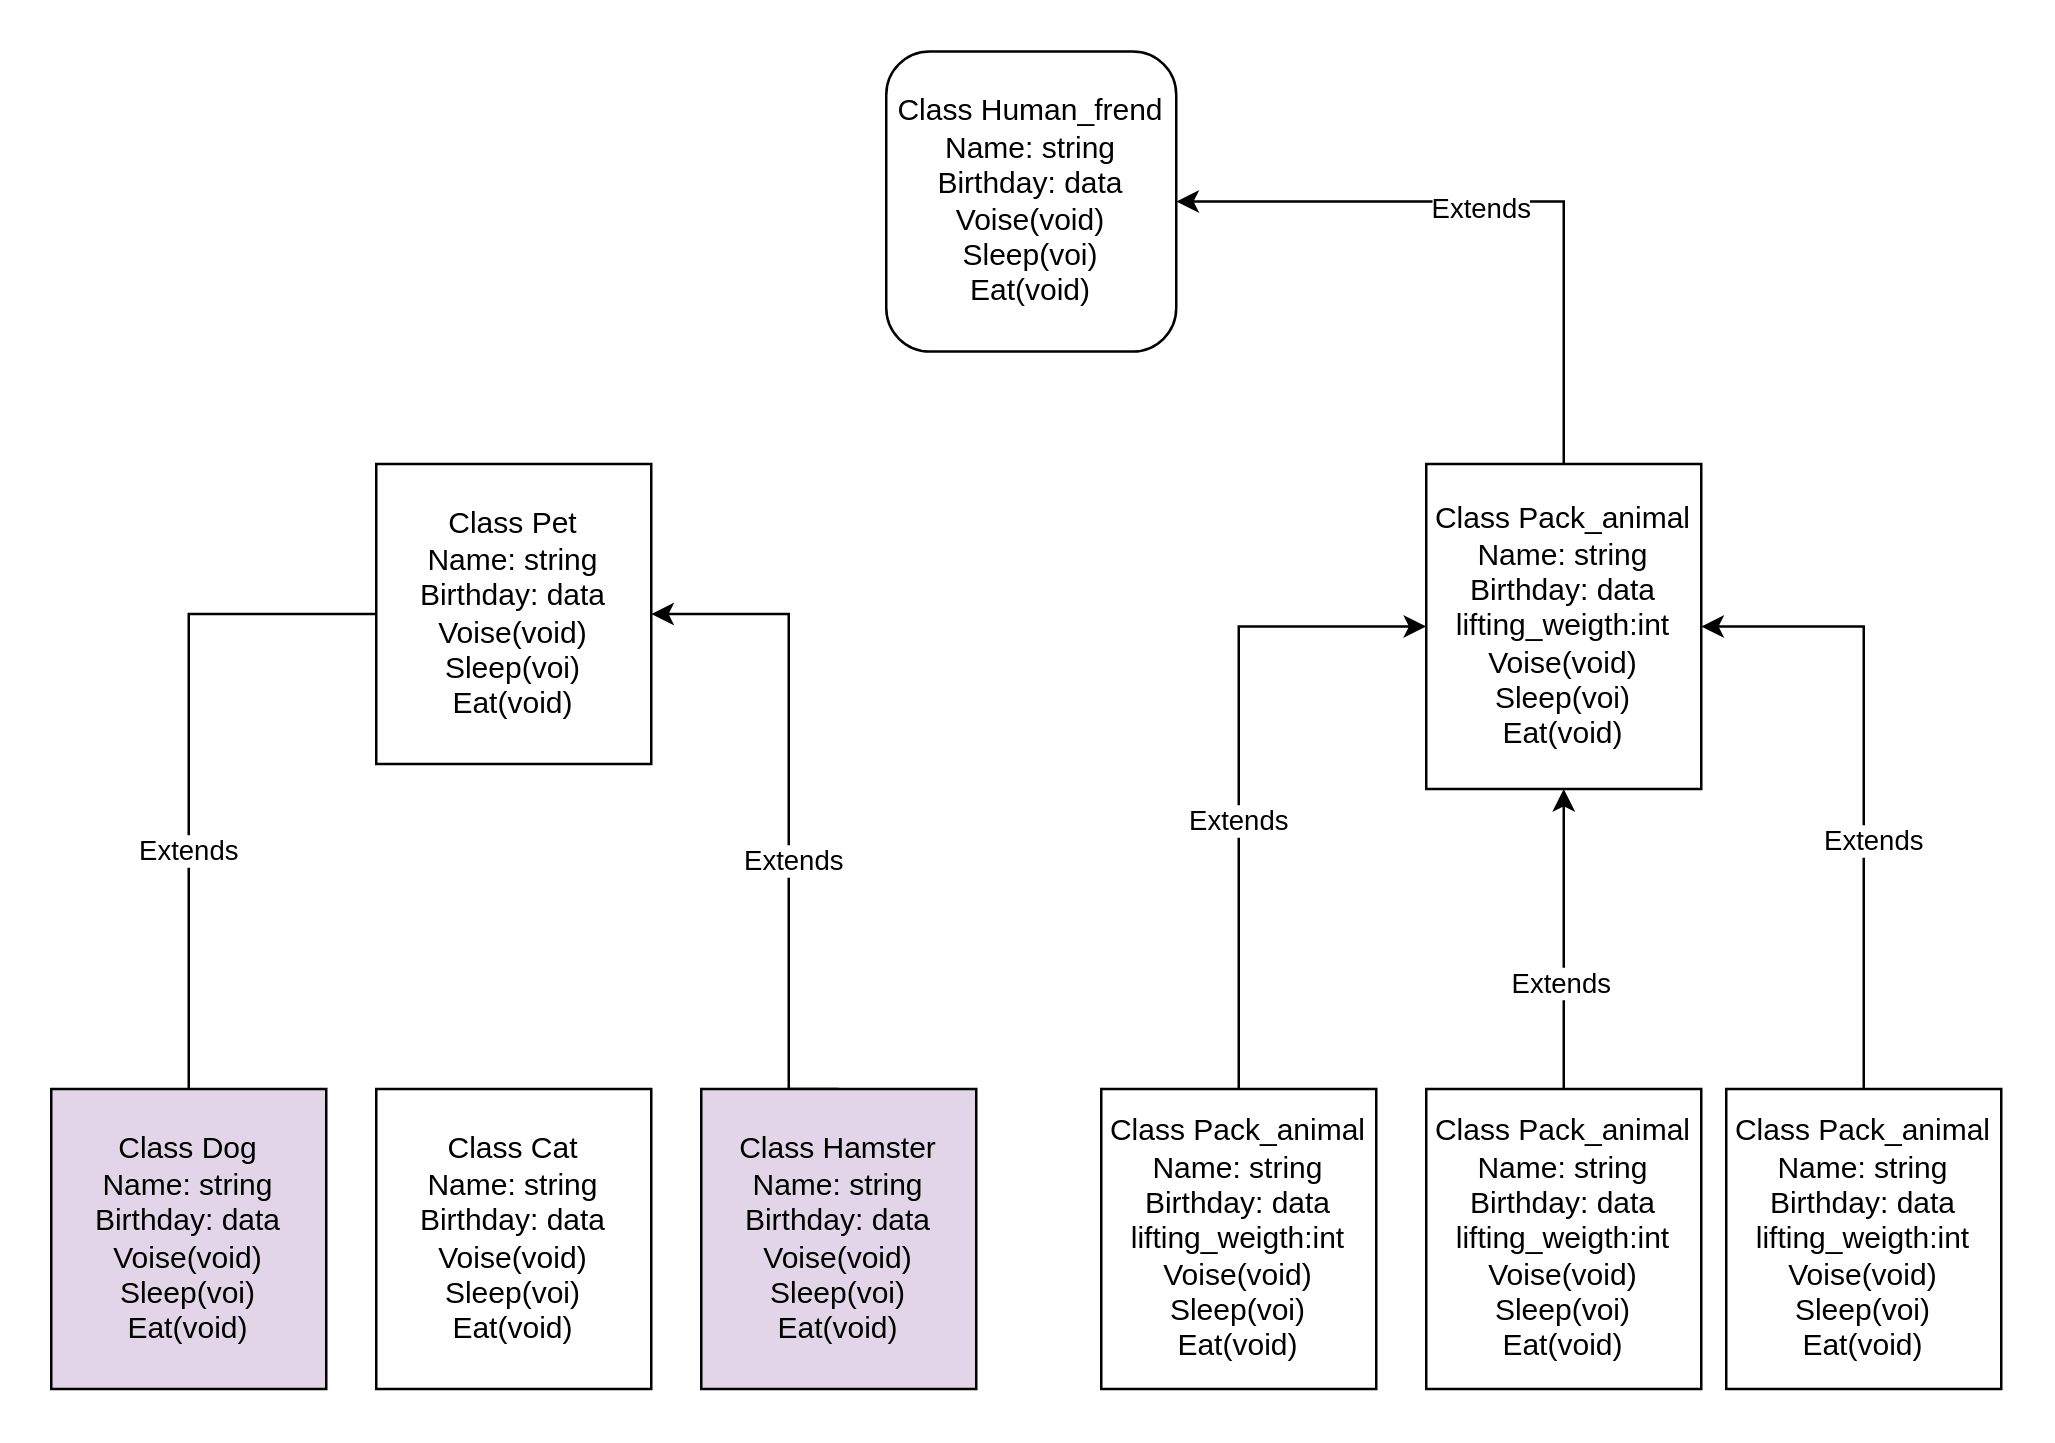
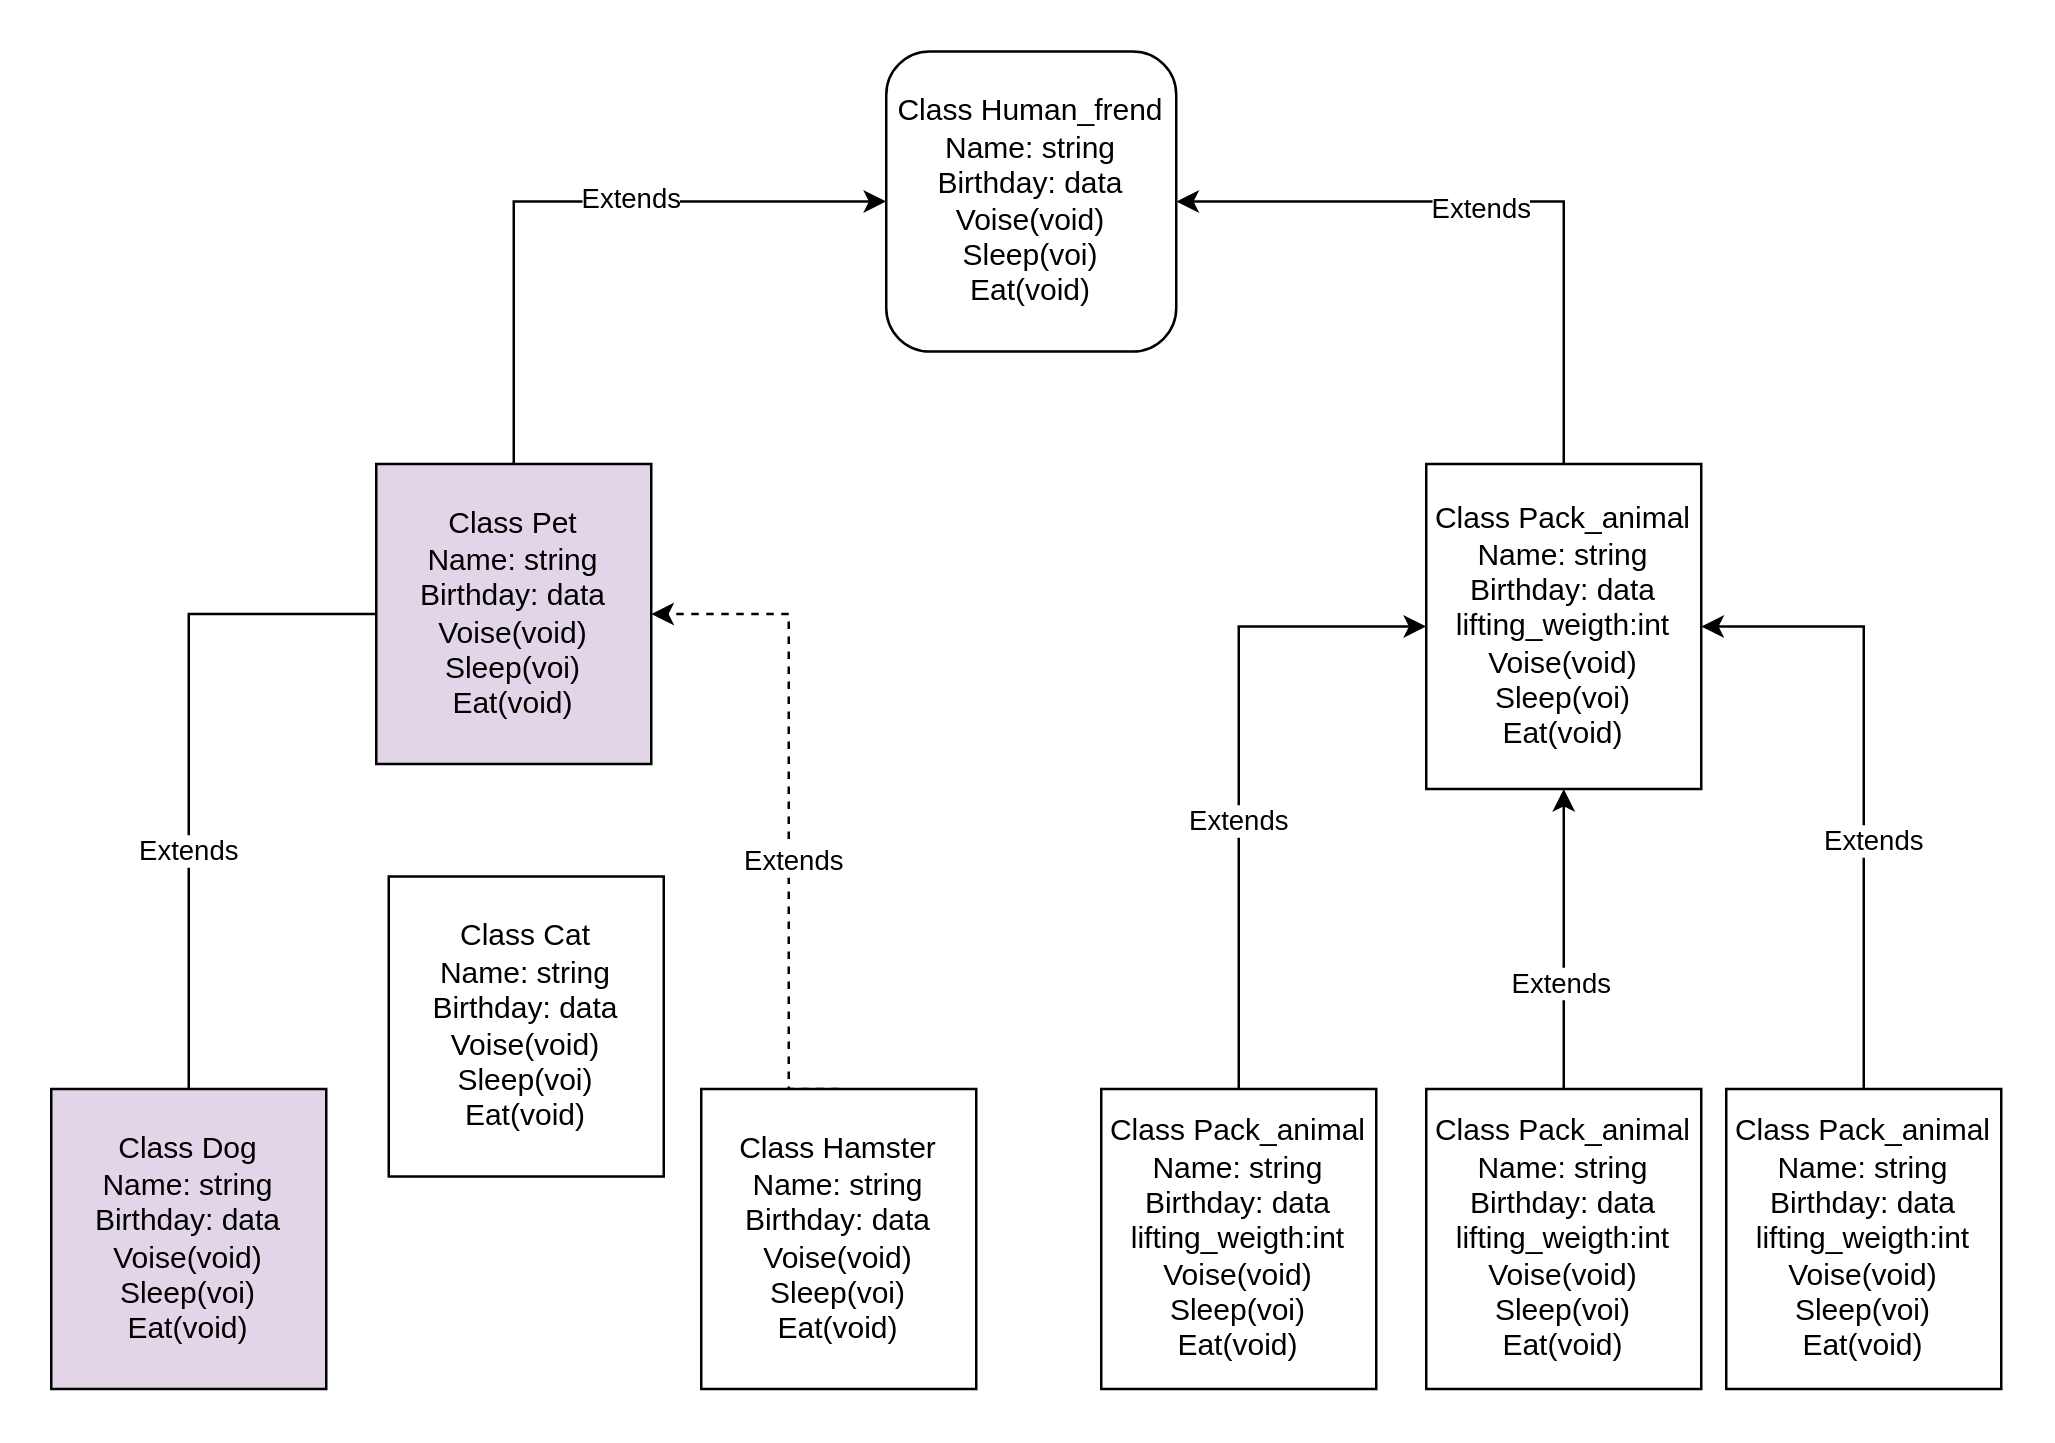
+ <mxCell id="3" style="edgeStyle=orthogonalEdgeStyle;rounded=0;orthogonalLoop=1;jettySize=auto;html=1;exitX=0.5;exitY=0;exitDx=0;exitDy=0;entryX=0;entryY=0.5;entryDx=0;entryDy=0;" edge="1" parent="1" source="5" target="2"><mxGeometry relative="1" as="geometry" /></mxCell>
+ <mxCell id="4" value="Extends" style="edgeLabel;html=1;align=center;verticalAlign=middle;resizable=0;points=[];" vertex="1" connectable="0" parent="3"><mxGeometry x="0.192" y="2" relative="1" as="geometry"><mxPoint as="offset" /></mxGeometry></mxCell>
- <mxCell id="5" value="Class Pet&lt;br style=&quot;border-color: var(--border-color);&quot;&gt;Name: string&lt;br style=&quot;border-color: var(--border-color);&quot;&gt;Birthday: data&lt;br style=&quot;border-color: var(--border-color);&quot;&gt;Voise(void)&lt;br style=&quot;border-color: var(--border-color);&quot;&gt;Sleep(voi)&lt;br style=&quot;border-color: var(--border-color);&quot;&gt;Eat(void)" style="rounded=0;whiteSpace=wrap;html=1;" vertex="1" parent="1"><mxGeometry x="150" y="185" width="110" height="120" as="geometry" /></mxCell>
+ <mxCell id="5" value="Class Pet&lt;br style=&quot;border-color: var(--border-color);&quot;&gt;Name: string&lt;br style=&quot;border-color: var(--border-color);&quot;&gt;Birthday: data&lt;br style=&quot;border-color: var(--border-color);&quot;&gt;Voise(void)&lt;br style=&quot;border-color: var(--border-color);&quot;&gt;Sleep(voi)&lt;br style=&quot;border-color: var(--border-color);&quot;&gt;Eat(void)" style="rounded=0;whiteSpace=wrap;html=1;fillColor=#e1d5e7;" vertex="1" parent="1"><mxGeometry x="150" y="185" width="110" height="120" as="geometry" /></mxCell>
- <mxCell id="10" style="edgeStyle=orthogonalEdgeStyle;rounded=0;orthogonalLoop=1;jettySize=auto;html=1;exitX=0.5;exitY=0;exitDx=0;exitDy=0;entryX=1;entryY=0.5;entryDx=0;entryDy=0;" edge="1" parent="1" source="12" target="5"><mxGeometry relative="1" as="geometry"><Array as="points"><mxPoint x="315" y="245" /></Array></mxGeometry></mxCell>
+ <mxCell id="10" style="edgeStyle=orthogonalEdgeStyle;rounded=0;orthogonalLoop=1;jettySize=auto;html=1;exitX=0.5;exitY=0;exitDx=0;exitDy=0;entryX=1;entryY=0.5;entryDx=0;entryDy=0;dashed=1;" edge="1" parent="1" source="12" target="5"><mxGeometry relative="1" as="geometry"><Array as="points"><mxPoint x="315" y="245" /></Array></mxGeometry></mxCell>
- <mxCell id="9" value="Class Cat&lt;br style=&quot;border-color: var(--border-color);&quot;&gt;Name: string&lt;br style=&quot;border-color: var(--border-color);&quot;&gt;Birthday: data&lt;br style=&quot;border-color: var(--border-color);&quot;&gt;Voise(void)&lt;br style=&quot;border-color: var(--border-color);&quot;&gt;Sleep(voi)&lt;br style=&quot;border-color: var(--border-color);&quot;&gt;Eat(void)" style="rounded=0;whiteSpace=wrap;html=1;" vertex="1" parent="1"><mxGeometry x="150" y="435" width="110" height="120" as="geometry" /></mxCell>
+ <mxCell id="9" value="Class Cat&lt;br style=&quot;border-color: var(--border-color);&quot;&gt;Name: string&lt;br style=&quot;border-color: var(--border-color);&quot;&gt;Birthday: data&lt;br style=&quot;border-color: var(--border-color);&quot;&gt;Voise(void)&lt;br style=&quot;border-color: var(--border-color);&quot;&gt;Sleep(voi)&lt;br style=&quot;border-color: var(--border-color);&quot;&gt;Eat(void)" style="rounded=0;whiteSpace=wrap;html=1;" vertex="1" parent="1"><mxGeometry x="155" y="350" width="110" height="120" as="geometry" /></mxCell>
- <mxCell id="12" value="Class Hamster&lt;br style=&quot;border-color: var(--border-color);&quot;&gt;Name: string&lt;br style=&quot;border-color: var(--border-color);&quot;&gt;Birthday: data&lt;br style=&quot;border-color: var(--border-color);&quot;&gt;Voise(void)&lt;br style=&quot;border-color: var(--border-color);&quot;&gt;Sleep(voi)&lt;br style=&quot;border-color: var(--border-color);&quot;&gt;Eat(void)" style="rounded=0;whiteSpace=wrap;html=1;fillColor=#e1d5e7;" vertex="1" parent="1"><mxGeometry x="280" y="435" width="110" height="120" as="geometry" /></mxCell>
+ <mxCell id="12" value="Class Hamster&lt;br style=&quot;border-color: var(--border-color);&quot;&gt;Name: string&lt;br style=&quot;border-color: var(--border-color);&quot;&gt;Birthday: data&lt;br style=&quot;border-color: var(--border-color);&quot;&gt;Voise(void)&lt;br style=&quot;border-color: var(--border-color);&quot;&gt;Sleep(voi)&lt;br style=&quot;border-color: var(--border-color);&quot;&gt;Eat(void)" style="rounded=0;whiteSpace=wrap;html=1;" vertex="1" parent="1"><mxGeometry x="280" y="435" width="110" height="120" as="geometry" /></mxCell>
